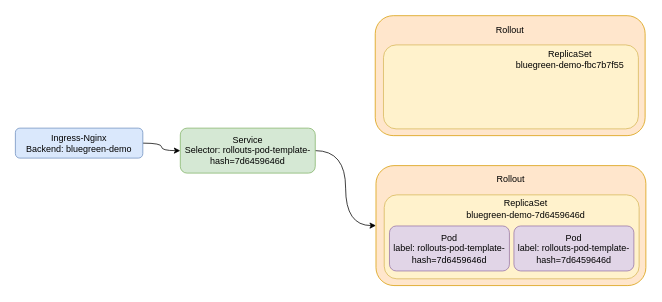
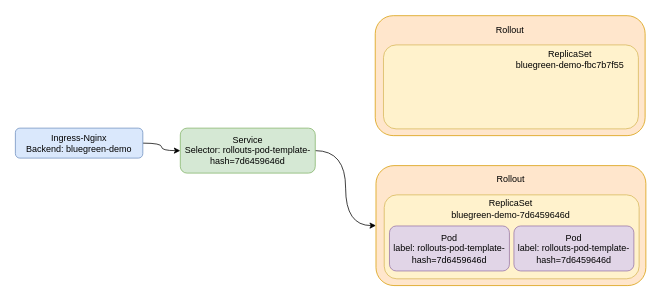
- <mxCell id="14" value="ReplicaSet&lt;br&gt;bluegreen-demo-7d6459646d" style="text;html=1;strokeColor=none;fillColor=none;align=center;verticalAlign=middle;whiteSpace=wrap;rounded=0;" vertex="1" parent="1"><mxGeometry x="613" y="263" width="176" height="30" as="geometry" /></mxCell>
+ <mxCell id="14" value="ReplicaSet&lt;br&gt;bluegreen-demo-7d6459646d" style="text;html=1;strokeColor=none;fillColor=none;align=center;verticalAlign=middle;whiteSpace=wrap;rounded=0;" vertex="1" parent="1"><mxGeometry x="593" y="263" width="176" height="30" as="geometry" /></mxCell>
